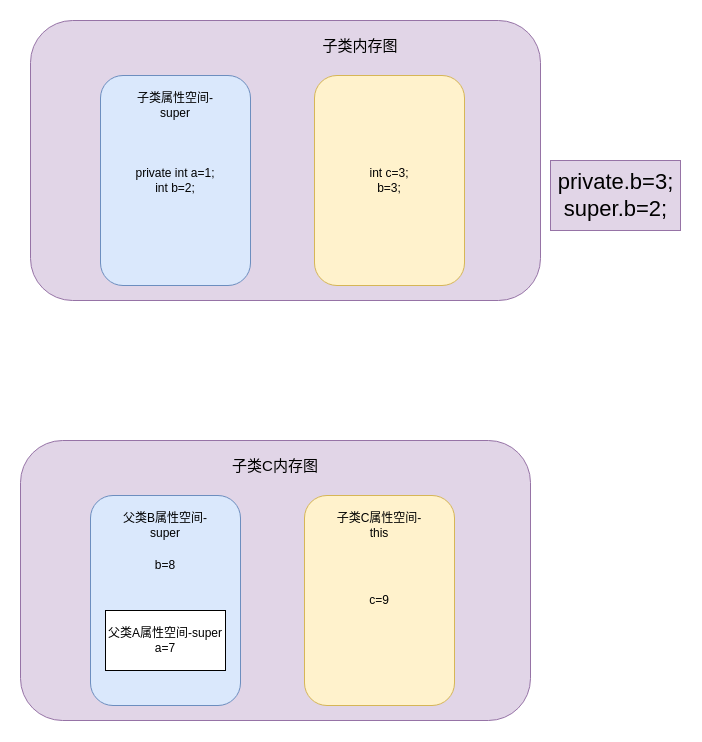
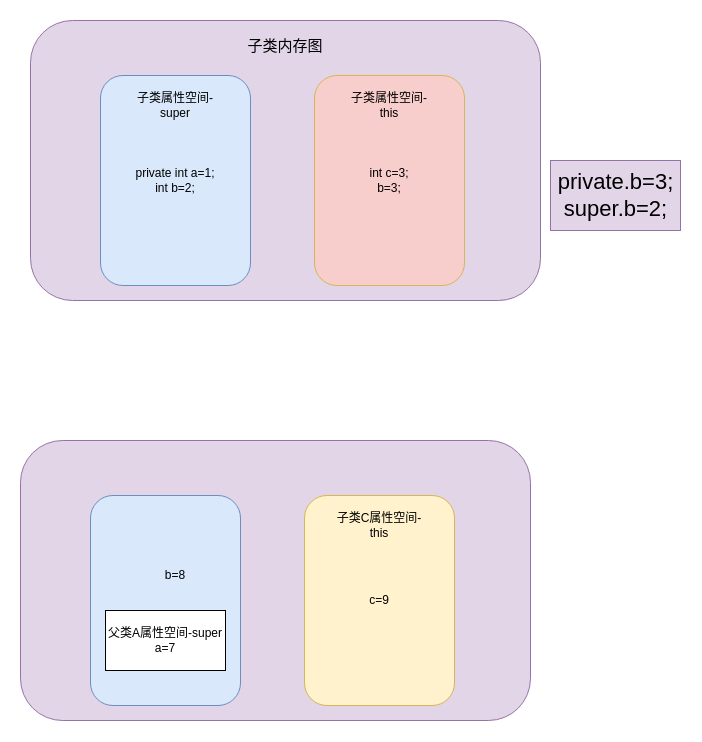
- <mxCell id="5" value="&lt;font style=&quot;font-size: 15px;&quot;&gt;子类内存图&lt;/font&gt;" style="text;html=1;strokeColor=none;fillColor=none;align=center;verticalAlign=middle;whiteSpace=wrap;rounded=0;" vertex="1" parent="1"><mxGeometry x="305" y="30" width="110" height="30" as="geometry" /></mxCell>
+ <mxCell id="5" value="&lt;font style=&quot;font-size: 15px;&quot;&gt;子类内存图&lt;/font&gt;" style="text;html=1;strokeColor=none;fillColor=none;align=center;verticalAlign=middle;whiteSpace=wrap;rounded=0;" vertex="1" parent="1"><mxGeometry x="230" y="30" width="110" height="30" as="geometry" /></mxCell>
+ <mxCell id="7" value="子类属性空间-this" style="text;html=1;strokeColor=none;fillColor=none;align=center;verticalAlign=middle;whiteSpace=wrap;rounded=0;" vertex="1" parent="1"><mxGeometry x="344" y="90" width="90" height="30" as="geometry" /></mxCell>
- <mxCell id="4" value="int c=3;&lt;br&gt;b=3;" style="rounded=1;whiteSpace=wrap;html=1;fillColor=#fff2cc;strokeColor=#d6b656;" vertex="1" parent="1"><mxGeometry x="314" y="75" width="150" height="210" as="geometry" /></mxCell>
+ <mxCell id="4" value="int c=3;&lt;br&gt;b=3;" style="rounded=1;whiteSpace=wrap;html=1;fillColor=#f8cecc;strokeColor=#d6b656;" vertex="1" parent="1"><mxGeometry x="314" y="75" width="150" height="210" as="geometry" /></mxCell>
- <mxCell id="12" value="&lt;font style=&quot;font-size: 15px;&quot;&gt;子类C内存图&lt;/font&gt;" style="text;html=1;strokeColor=none;fillColor=none;align=center;verticalAlign=middle;whiteSpace=wrap;rounded=0;" vertex="1" parent="1"><mxGeometry x="220" y="450" width="110" height="30" as="geometry" /></mxCell>
- <mxCell id="13" value="父类B属性空间-super" style="text;html=1;strokeColor=none;fillColor=none;align=center;verticalAlign=middle;whiteSpace=wrap;rounded=0;" vertex="1" parent="1"><mxGeometry x="120" y="510" width="90" height="30" as="geometry" /></mxCell>
- <mxCell id="16" value="b=8" style="text;html=1;strokeColor=none;fillColor=none;align=center;verticalAlign=middle;whiteSpace=wrap;rounded=0;" vertex="1" parent="1"><mxGeometry x="135" y="550" width="60" height="30" as="geometry" /></mxCell>
+ <mxCell id="16" value="b=8" style="text;html=1;strokeColor=none;fillColor=none;align=center;verticalAlign=middle;whiteSpace=wrap;rounded=0;" vertex="1" parent="1"><mxGeometry x="145" y="560" width="60" height="30" as="geometry" /></mxCell>
